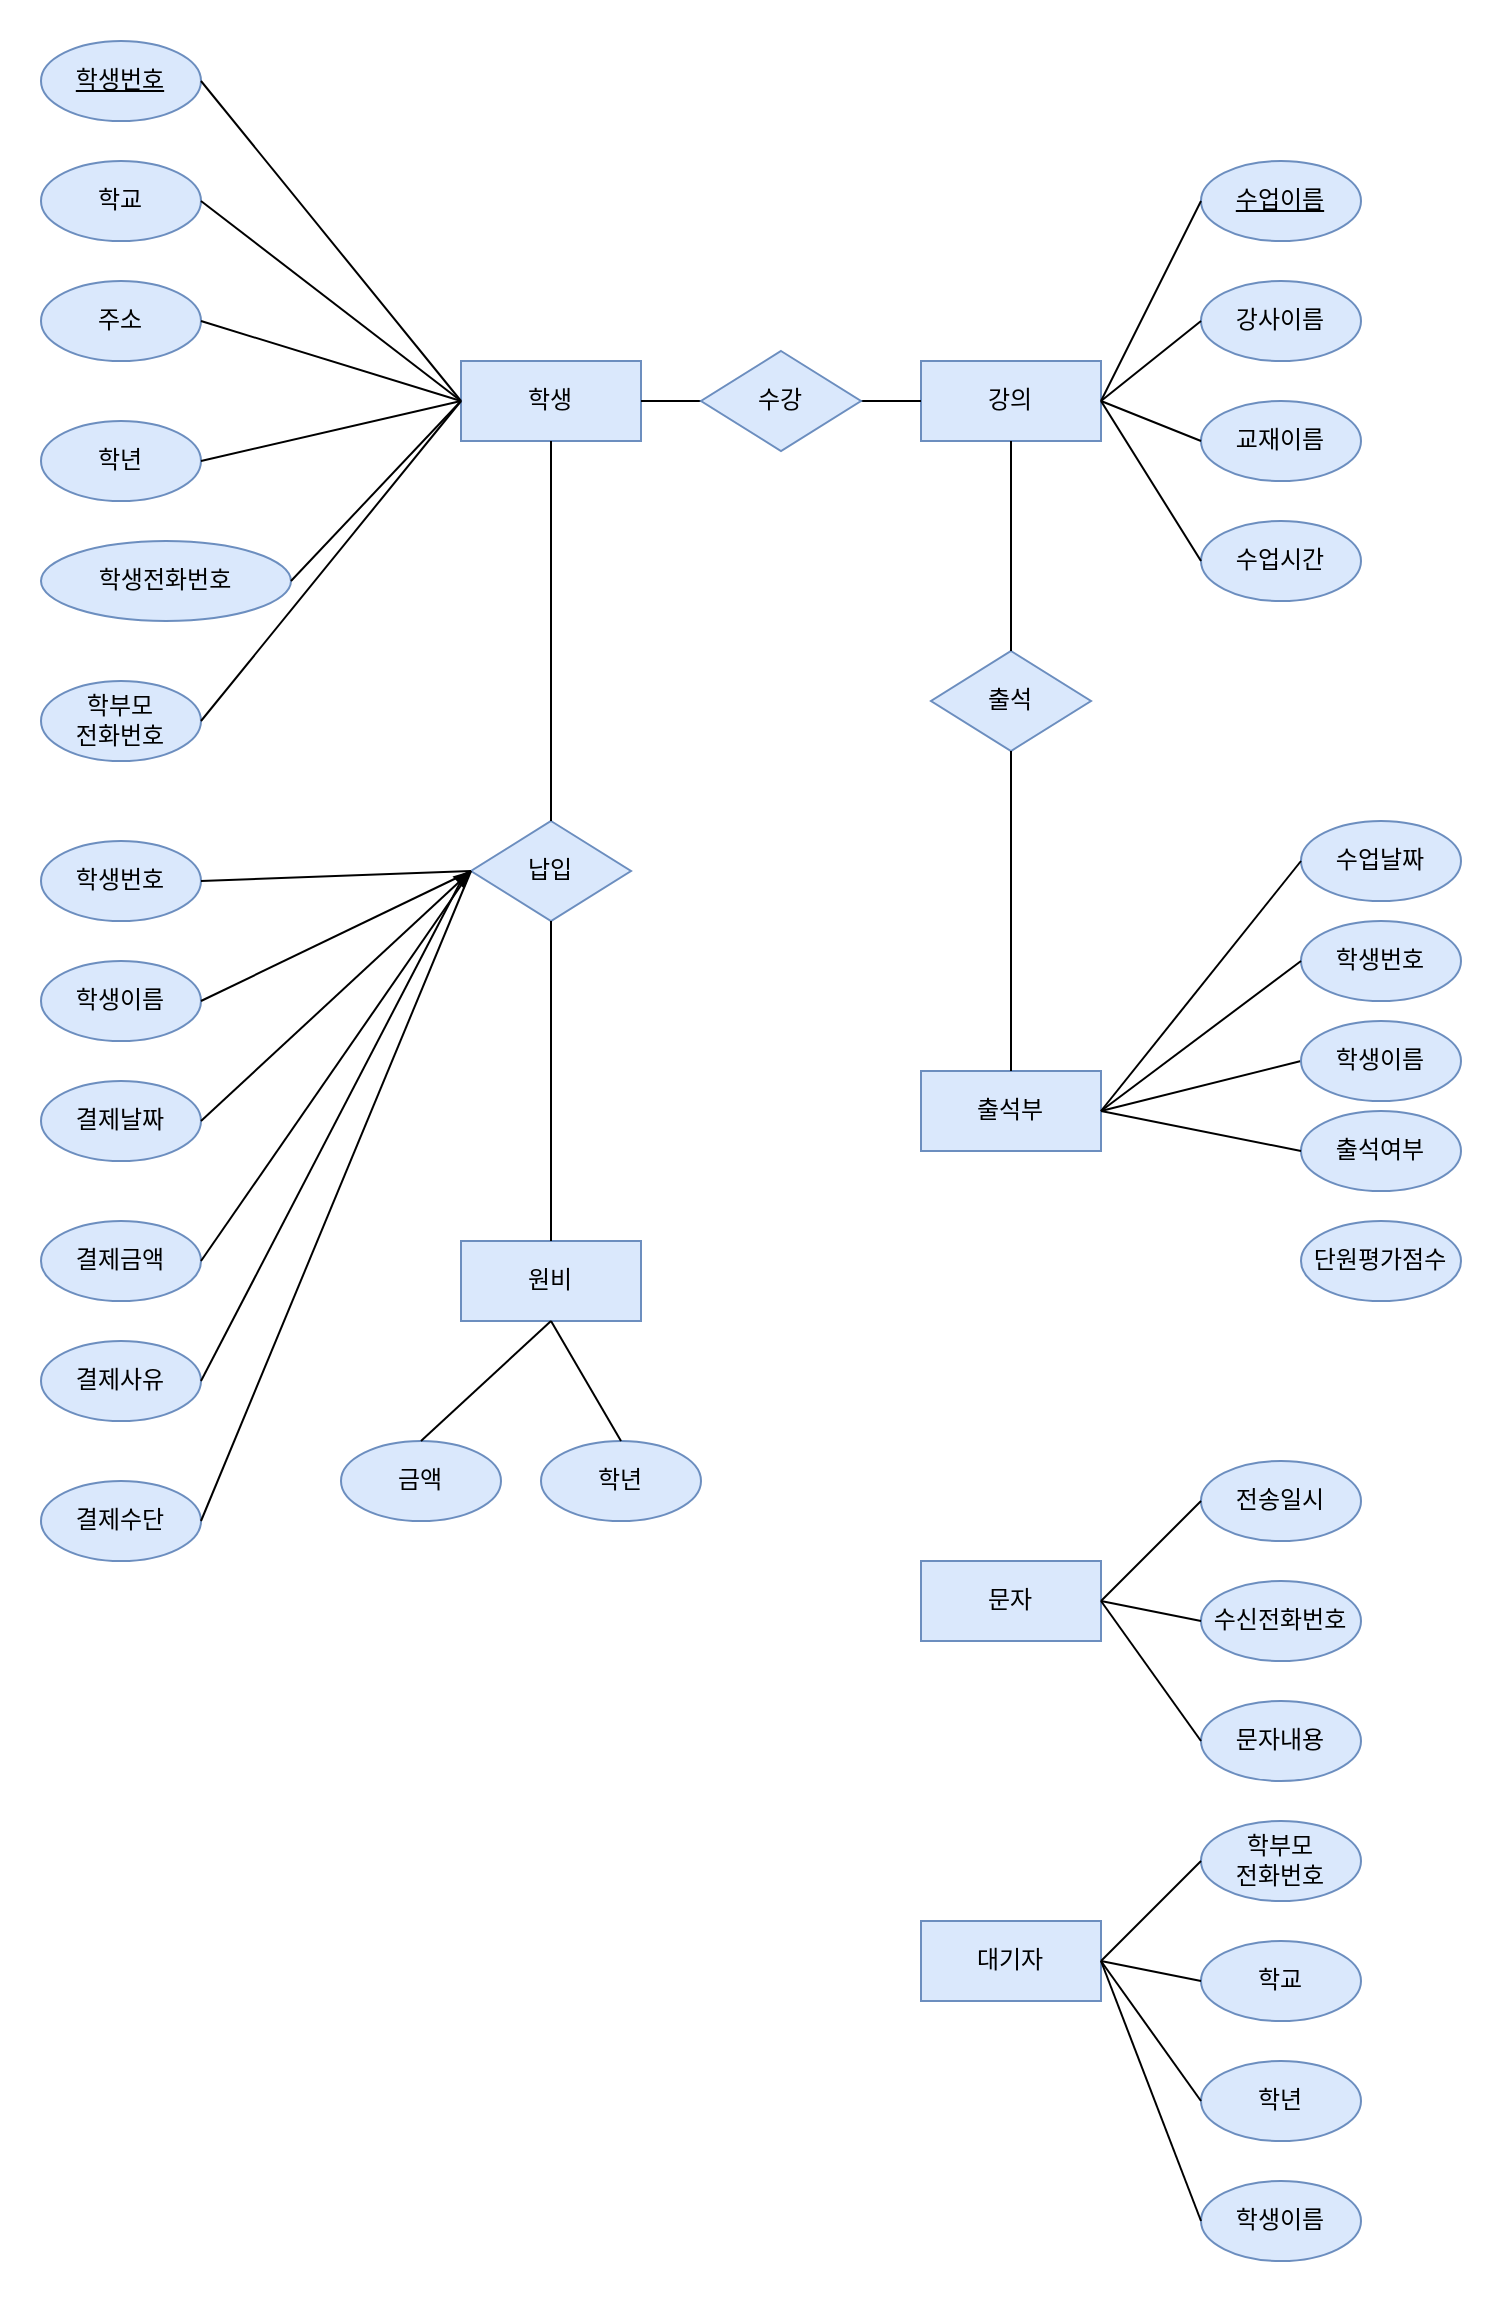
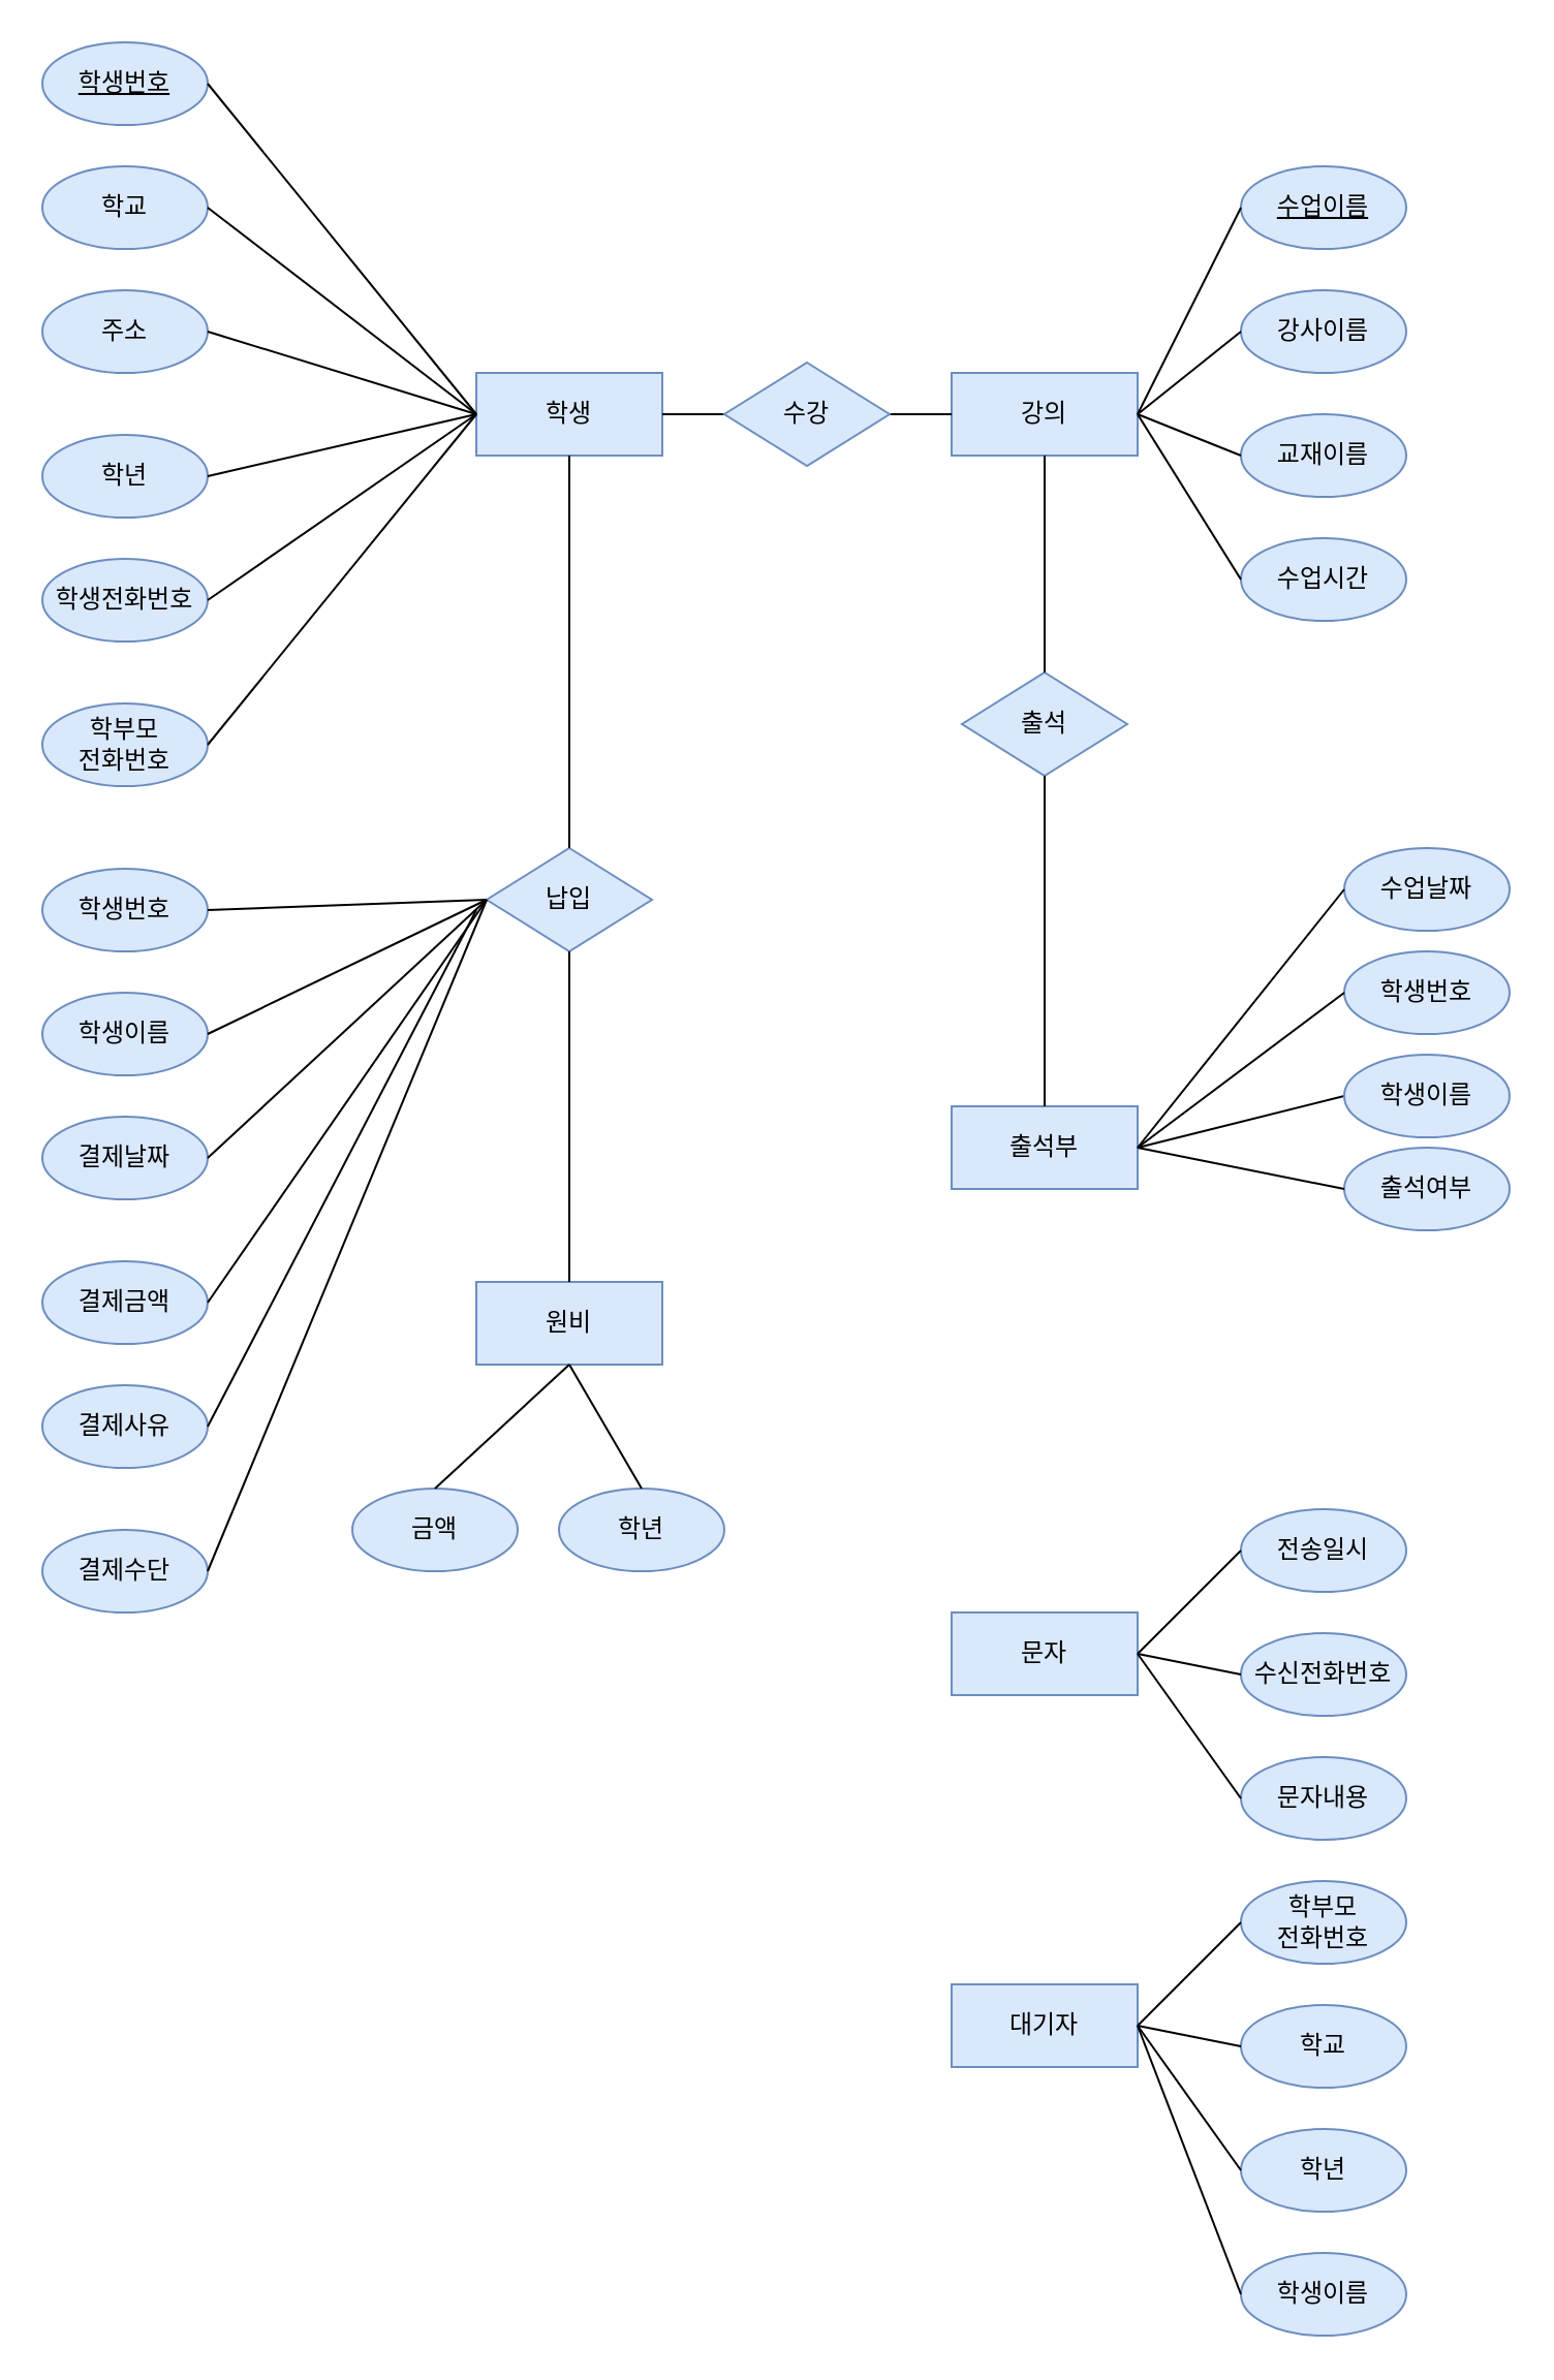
- <mxCell id="6" value="학생전화번호" style="ellipse;whiteSpace=wrap;html=1;fillColor=#dae8fc;strokeColor=#6c8ebf;" vertex="1" parent="1"><mxGeometry x="20" y="270" width="125" height="40" as="geometry" /></mxCell>
+ <mxCell id="6" value="학생전화번호" style="ellipse;whiteSpace=wrap;html=1;fillColor=#dae8fc;strokeColor=#6c8ebf;" vertex="1" parent="1"><mxGeometry x="20" y="270" width="80" height="40" as="geometry" /></mxCell>
- <mxCell id="44" value="" style="endArrow=block;html=1;rounded=0;exitX=1;exitY=0.5;exitDx=0;exitDy=0;entryX=0;entryY=0.5;entryDx=0;entryDy=0;" edge="1" parent="1" source="40" target="32"><mxGeometry width="50" height="50" relative="1" as="geometry"><mxPoint x="180" y="790" as="sourcePoint" /><mxPoint x="230" y="430" as="targetPoint" /></mxGeometry></mxCell>
+ <mxCell id="44" value="" style="endArrow=none;html=1;rounded=0;exitX=1;exitY=0.5;exitDx=0;exitDy=0;entryX=0;entryY=0.5;entryDx=0;entryDy=0;" edge="1" parent="1" source="40" target="32"><mxGeometry width="50" height="50" relative="1" as="geometry"><mxPoint x="180" y="790" as="sourcePoint" /><mxPoint x="230" y="430" as="targetPoint" /></mxGeometry></mxCell>
- <mxCell id="73" value="&lt;span&gt;단원평가점수&lt;br&gt;&lt;/span&gt;" style="ellipse;whiteSpace=wrap;html=1;fillColor=#dae8fc;strokeColor=#6c8ebf;fontStyle=0" vertex="1" parent="1"><mxGeometry x="650" y="610" width="80" height="40" as="geometry" /></mxCell>
